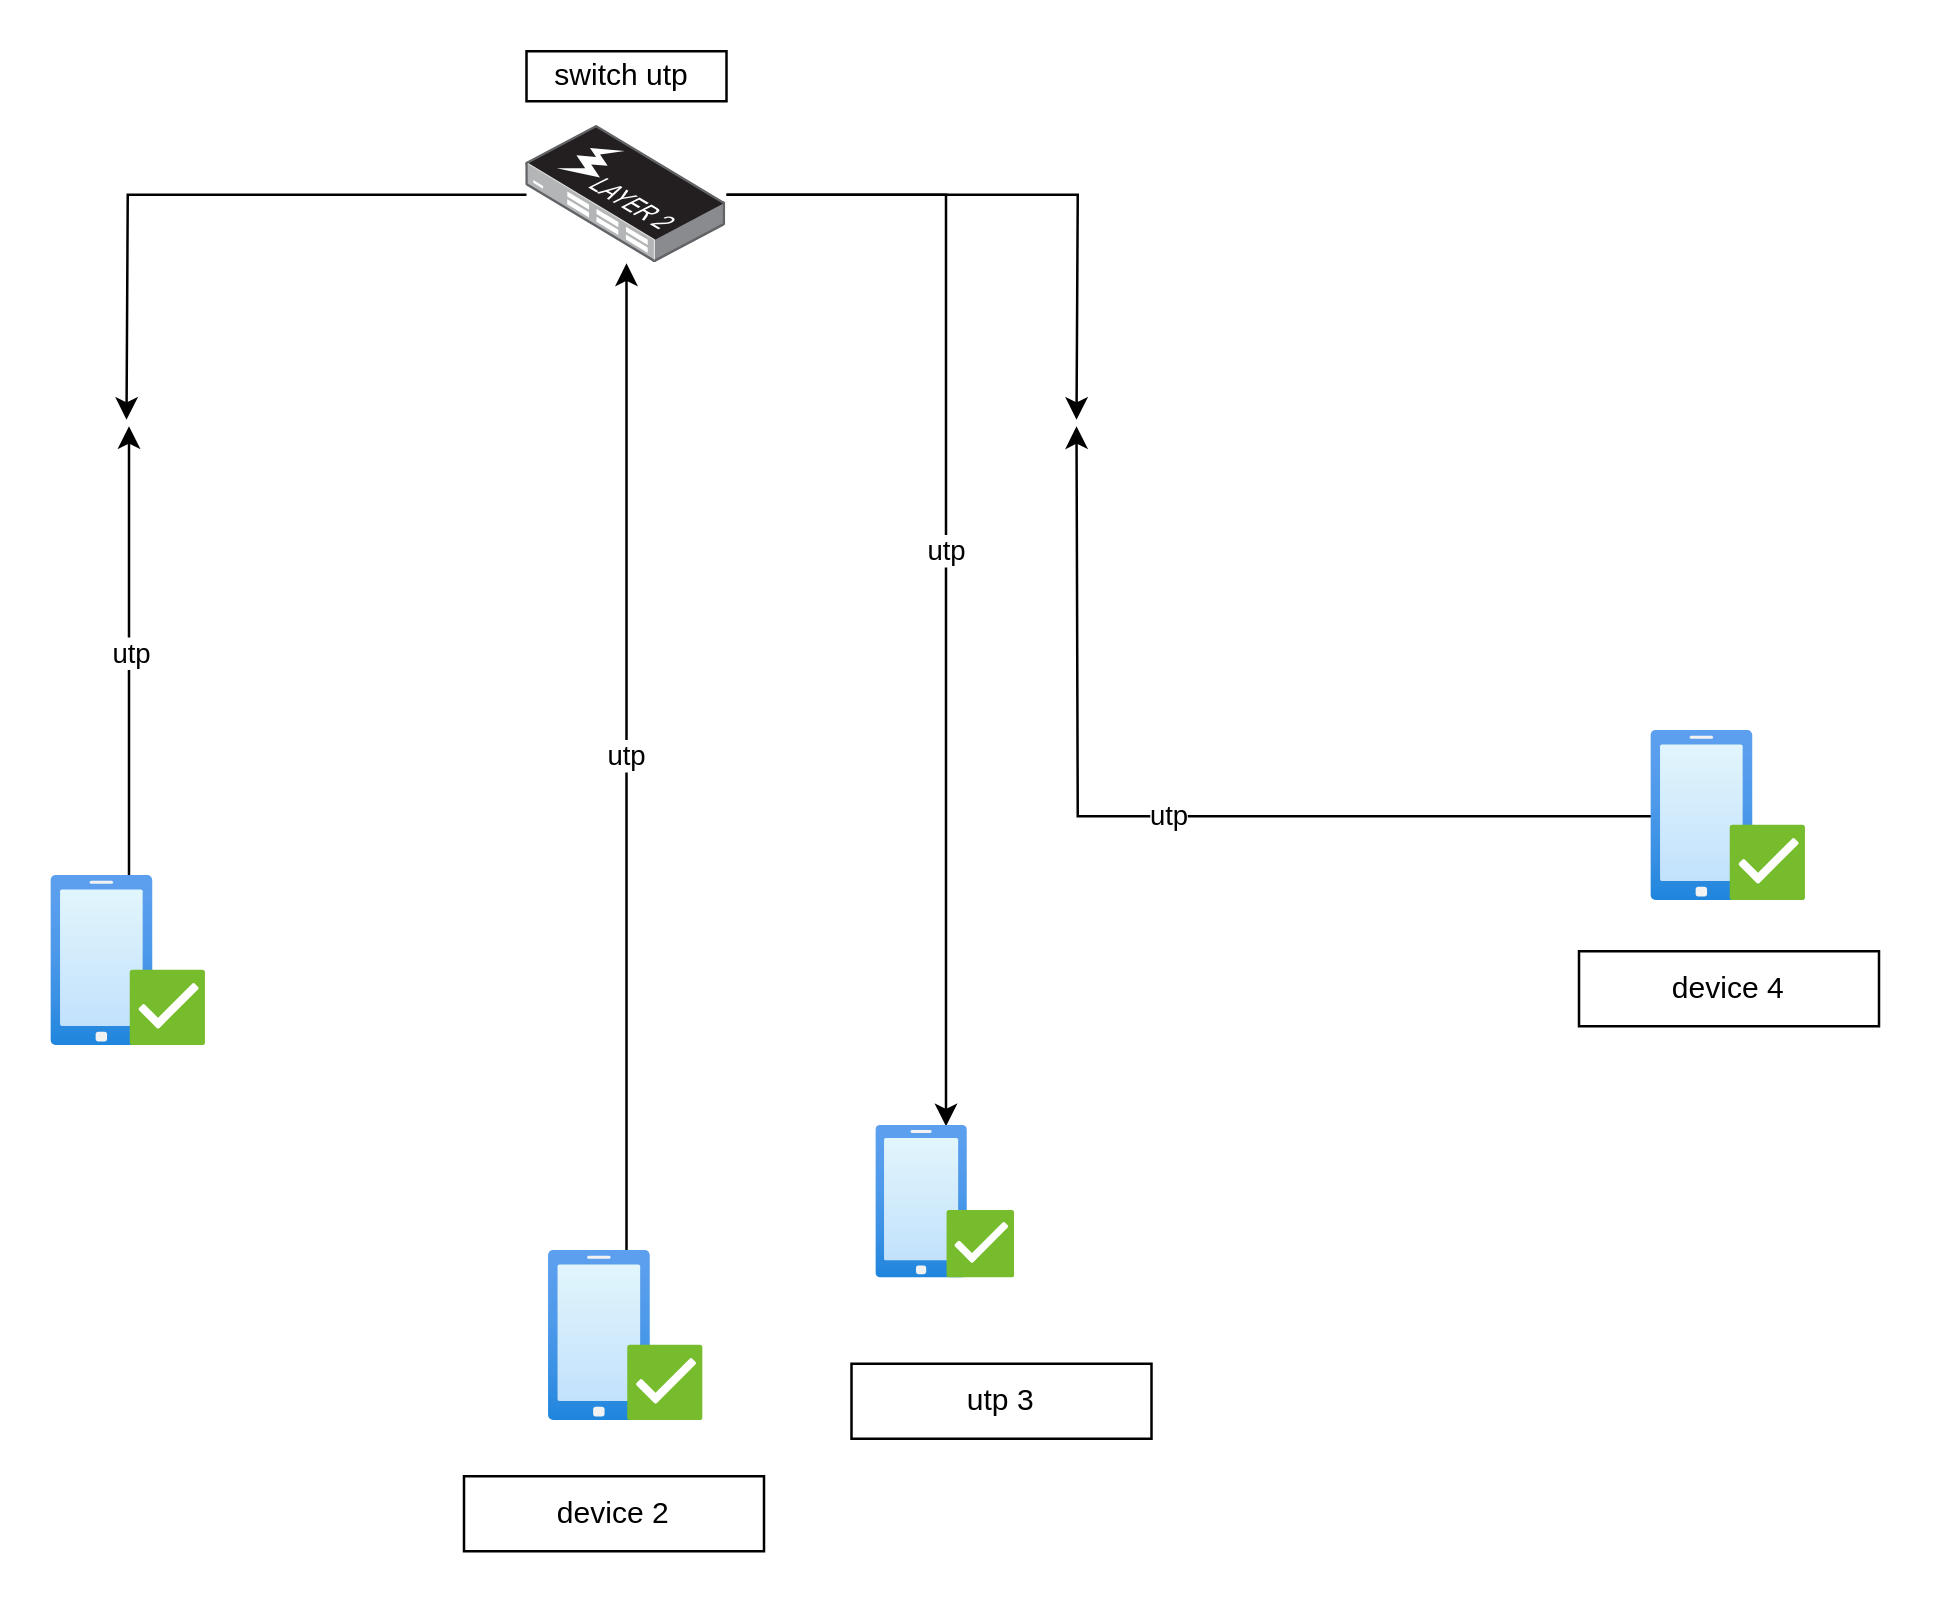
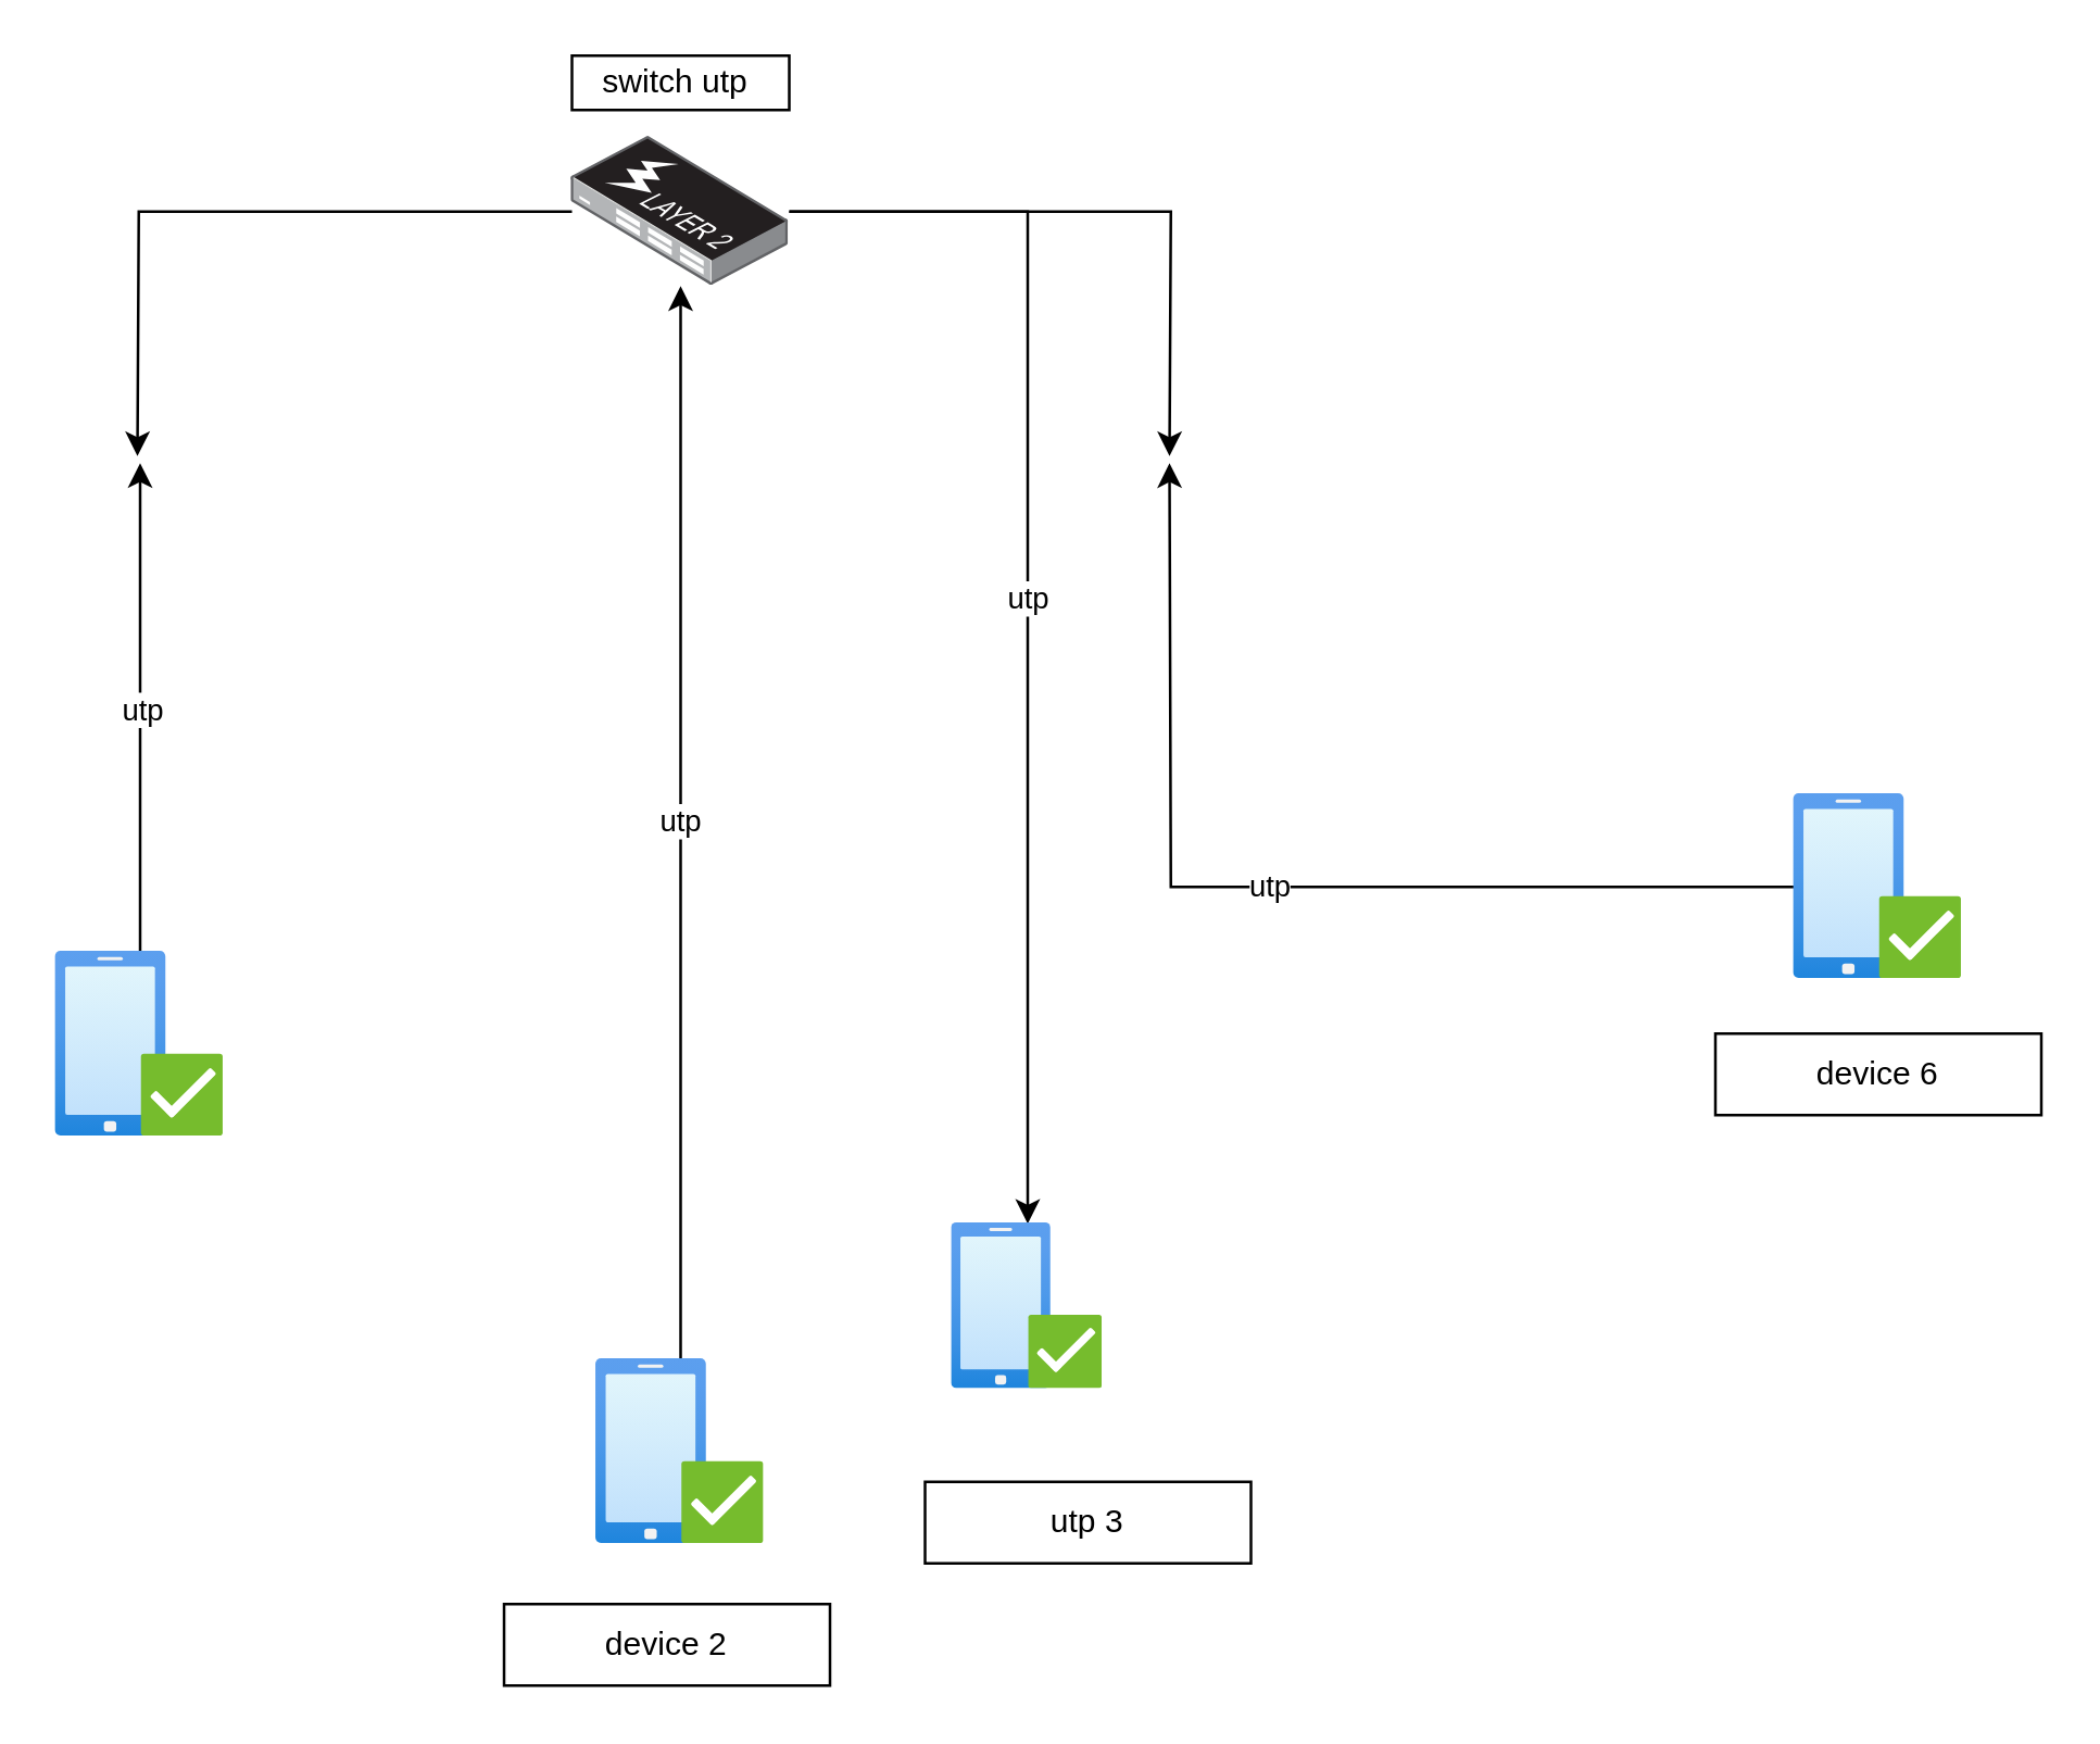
- <mxCell id="15" value="device 4" style="rounded=0;whiteSpace=wrap;html=1;" vertex="1" parent="1"><mxGeometry x="631" y="380" width="120" height="30" as="geometry" /></mxCell>
+ <mxCell id="15" value="device 6" style="rounded=0;whiteSpace=wrap;html=1;" vertex="1" parent="1"><mxGeometry x="631" y="380" width="120" height="30" as="geometry" /></mxCell>
